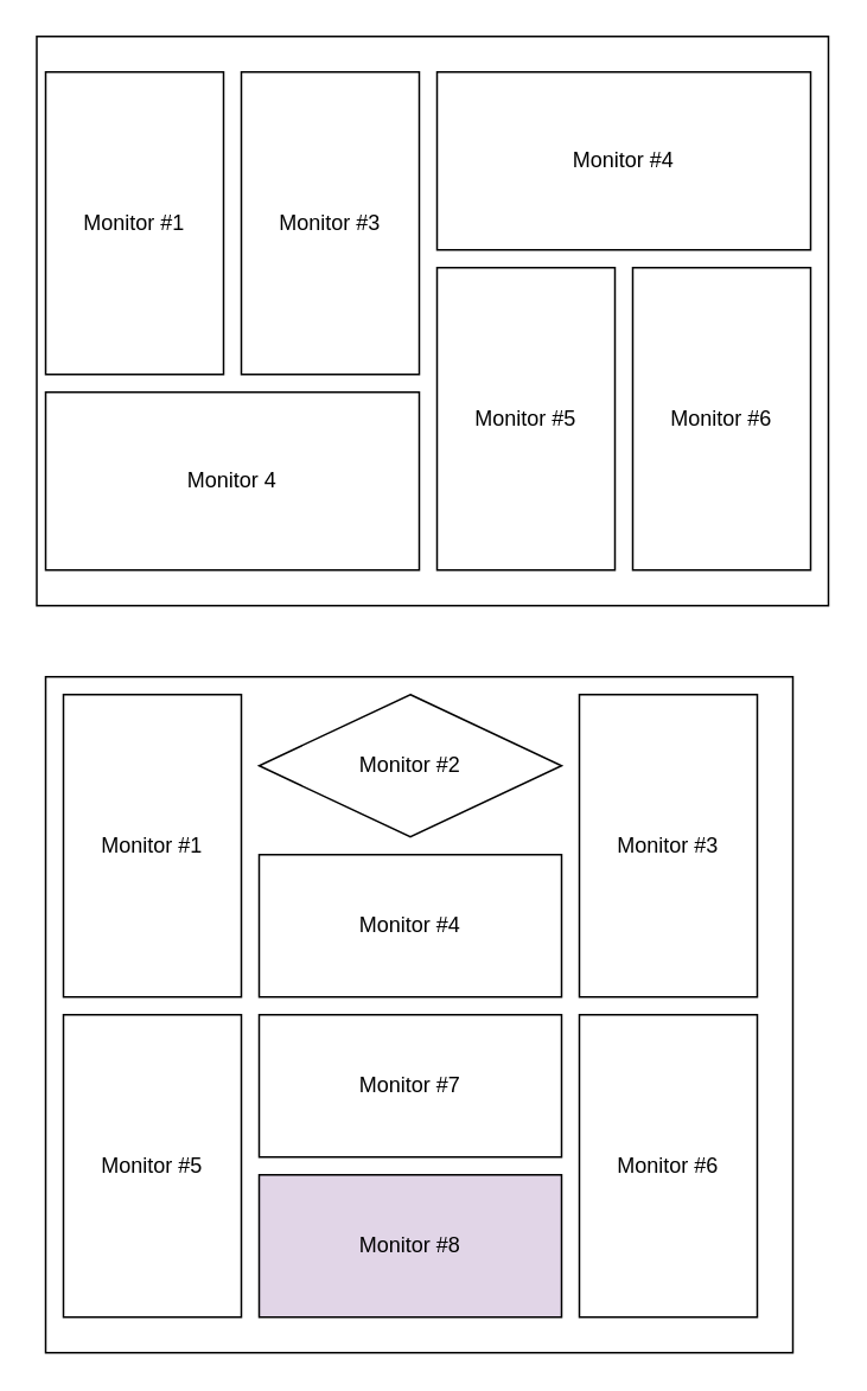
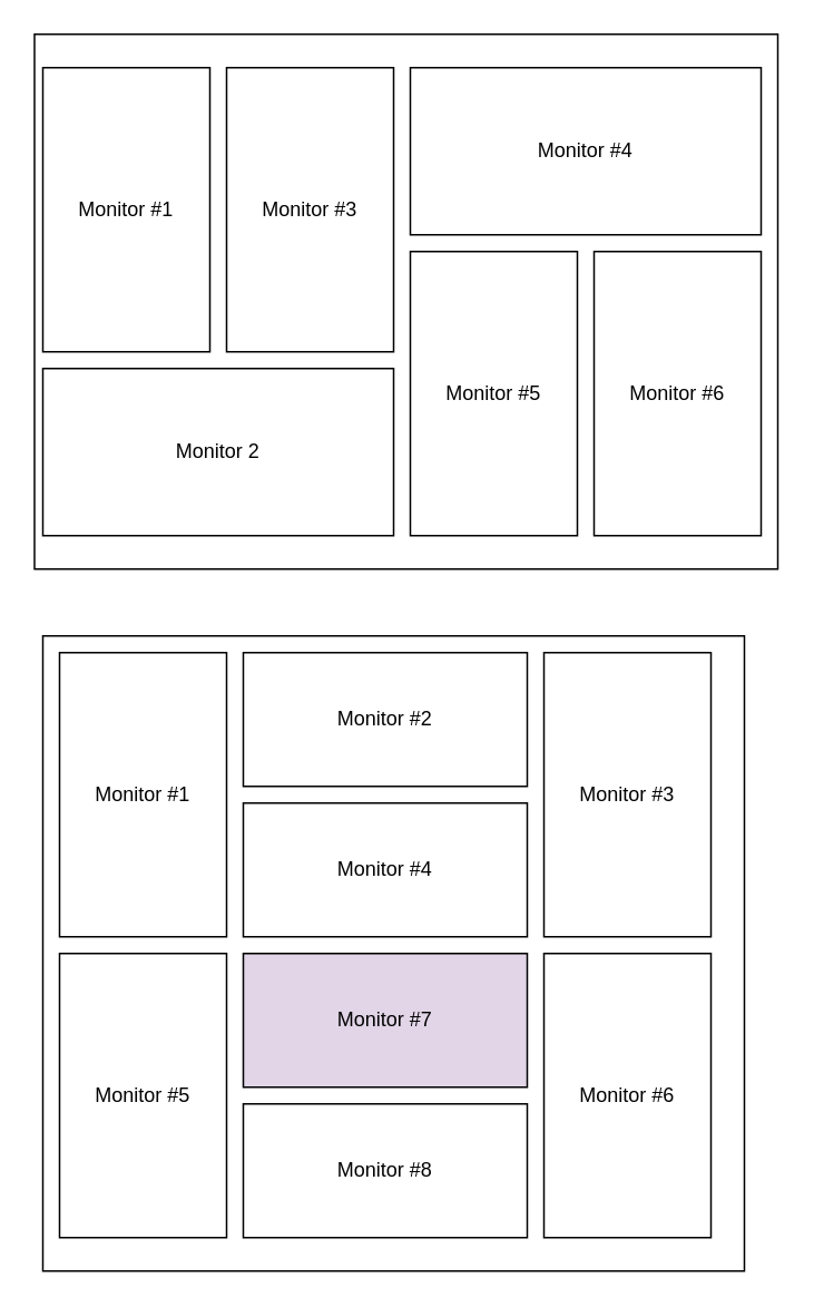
- <mxCell id="4" value="Monitor 4" style="rounded=0;whiteSpace=wrap;html=1;" vertex="1" parent="1"><mxGeometry x="25" y="220" width="210" height="100" as="geometry" /></mxCell>
+ <mxCell id="4" value="Monitor 2" style="rounded=0;whiteSpace=wrap;html=1;" vertex="1" parent="1"><mxGeometry x="25" y="220" width="210" height="100" as="geometry" /></mxCell>
- <mxCell id="11" value="Monitor #2" style="rhombus;whiteSpace=wrap;html=1;" vertex="1" parent="1"><mxGeometry x="145" y="390" width="170" height="80" as="geometry" /></mxCell>
+ <mxCell id="11" value="Monitor #2" style="rounded=0;whiteSpace=wrap;html=1;" vertex="1" parent="1"><mxGeometry x="145" y="390" width="170" height="80" as="geometry" /></mxCell>
- <mxCell id="16" value="Monitor #7" style="rounded=0;whiteSpace=wrap;html=1;" vertex="1" parent="1"><mxGeometry x="145" y="570" width="170" height="80" as="geometry" /></mxCell>
+ <mxCell id="16" value="Monitor #7" style="rounded=0;whiteSpace=wrap;html=1;fillColor=#e1d5e7;" vertex="1" parent="1"><mxGeometry x="145" y="570" width="170" height="80" as="geometry" /></mxCell>
- <mxCell id="17" value="Monitor #8" style="rounded=0;whiteSpace=wrap;html=1;fillColor=#e1d5e7;" vertex="1" parent="1"><mxGeometry x="145" y="660" width="170" height="80" as="geometry" /></mxCell>
+ <mxCell id="17" value="Monitor #8" style="rounded=0;whiteSpace=wrap;html=1;" vertex="1" parent="1"><mxGeometry x="145" y="660" width="170" height="80" as="geometry" /></mxCell>
